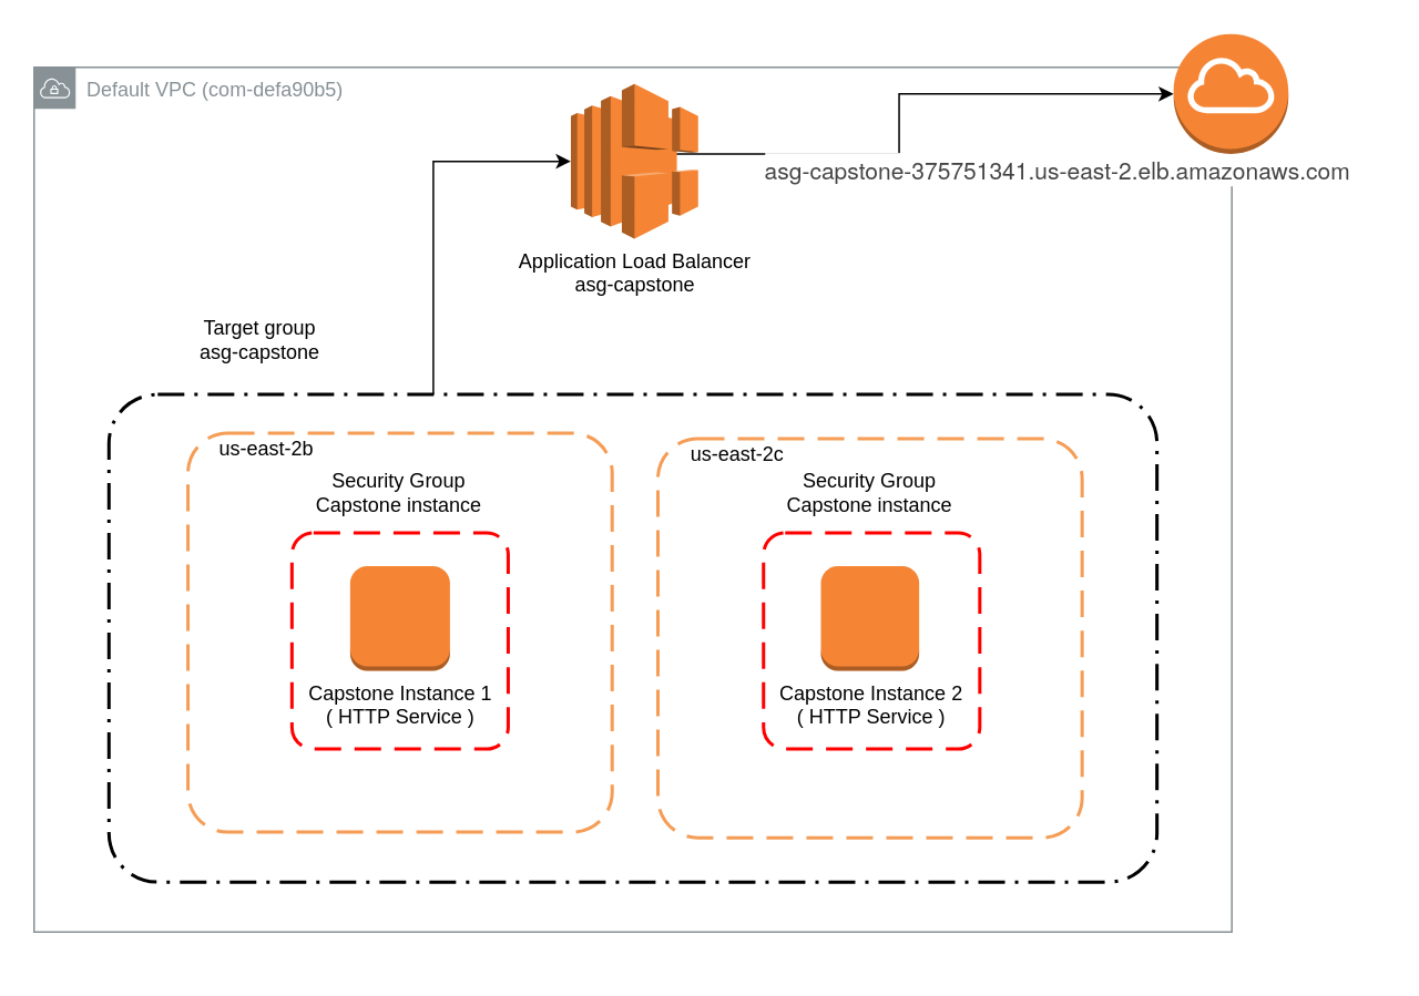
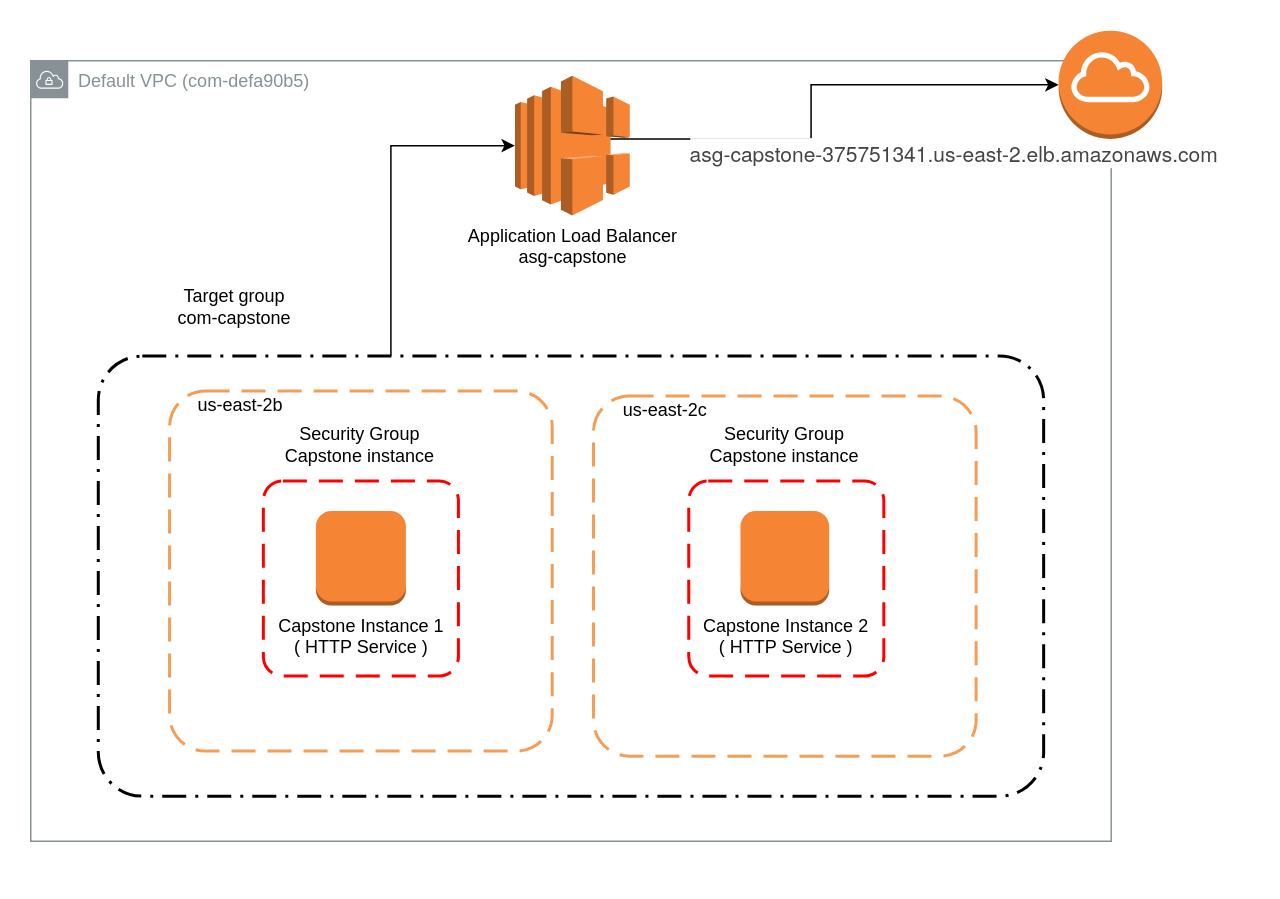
- <mxCell id="12" value="Target group &lt;br&gt;asg-capstone" style="text;html=1;strokeColor=none;fillColor=none;align=center;verticalAlign=middle;whiteSpace=wrap;rounded=0;" vertex="1" parent="7"><mxGeometry x="18.31" width="165.983" height="27.931" as="geometry" /></mxCell>
+ <mxCell id="12" value="Target group &lt;br&gt;com-capstone" style="text;html=1;strokeColor=none;fillColor=none;align=center;verticalAlign=middle;whiteSpace=wrap;rounded=0;" vertex="1" parent="7"><mxGeometry x="18.31" width="165.983" height="27.931" as="geometry" /></mxCell>
